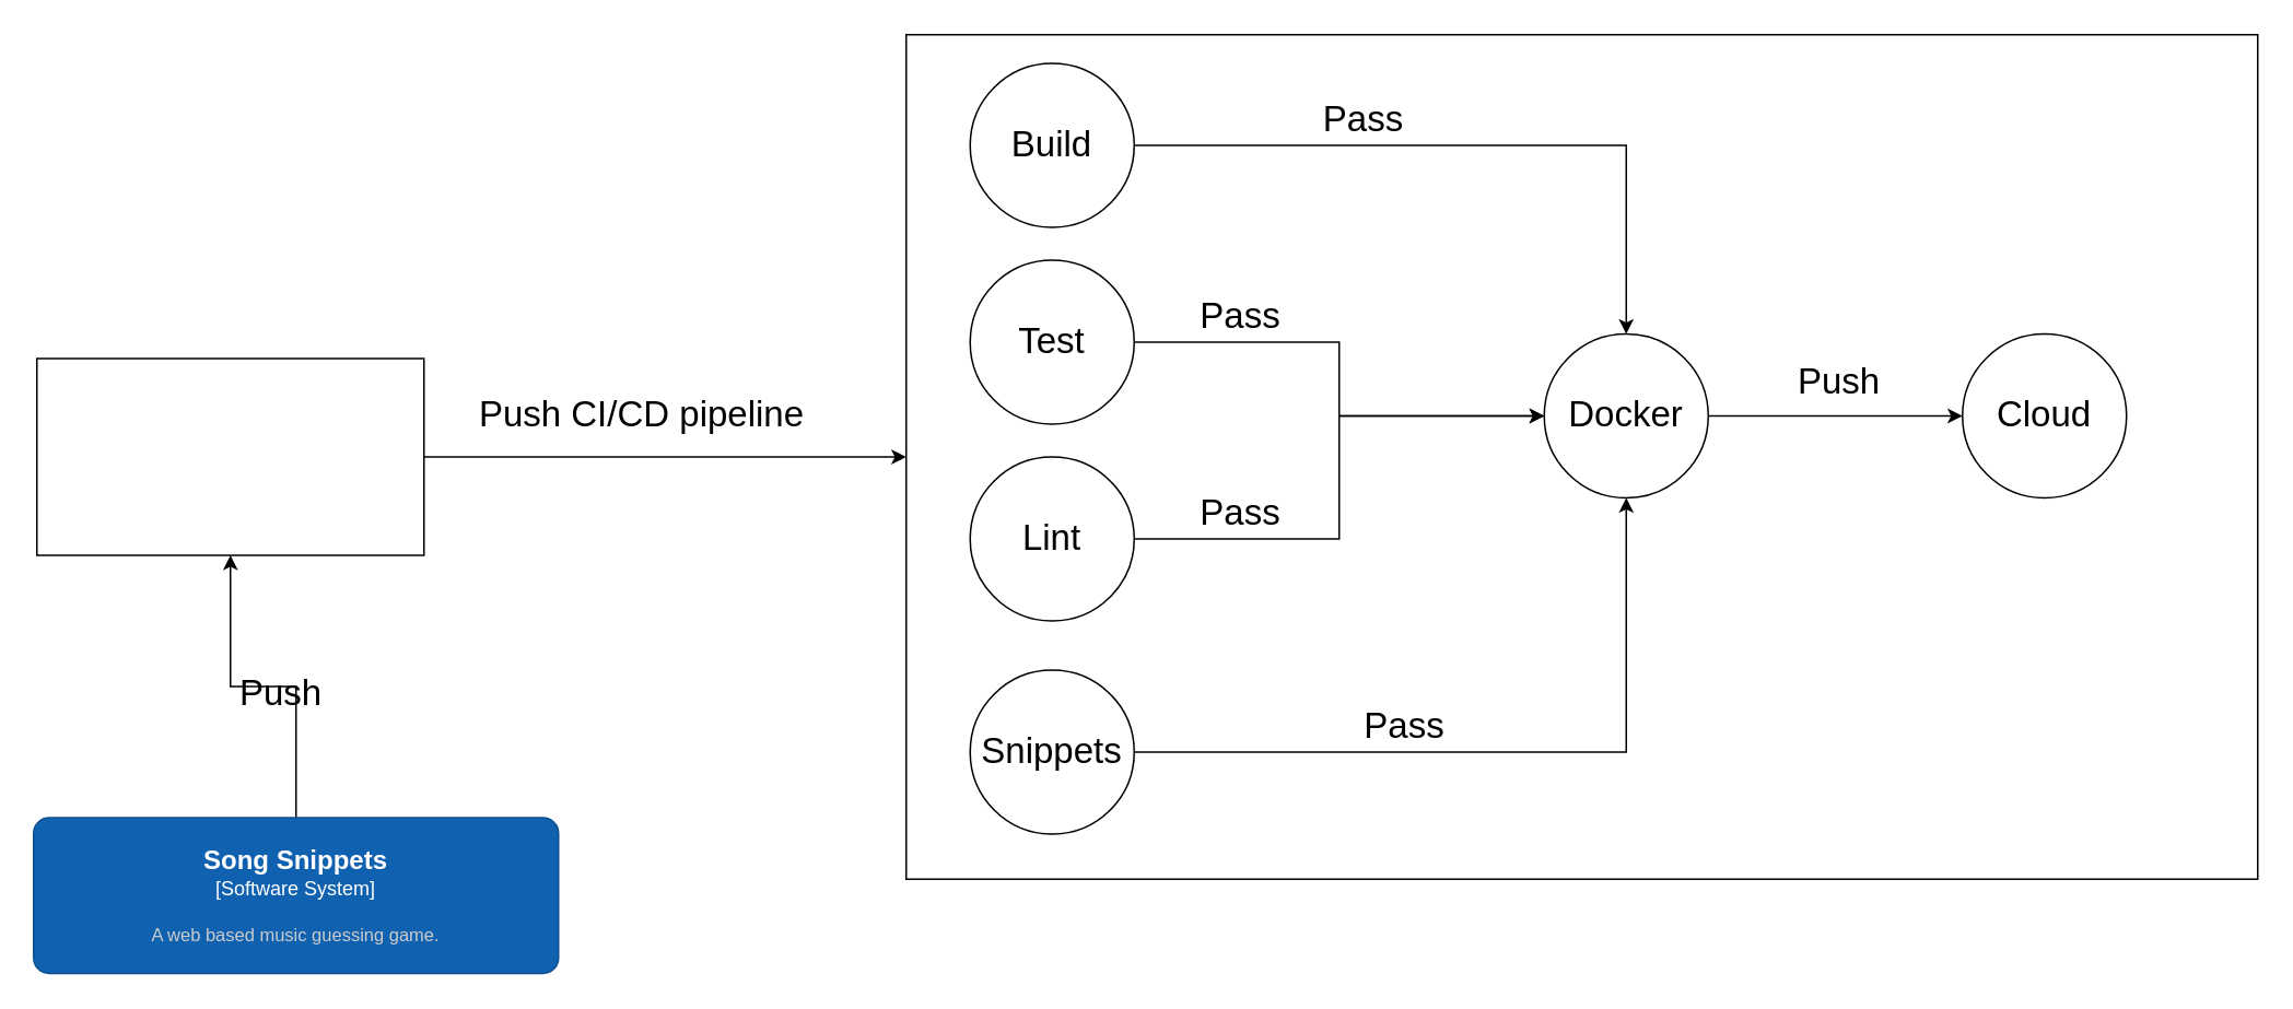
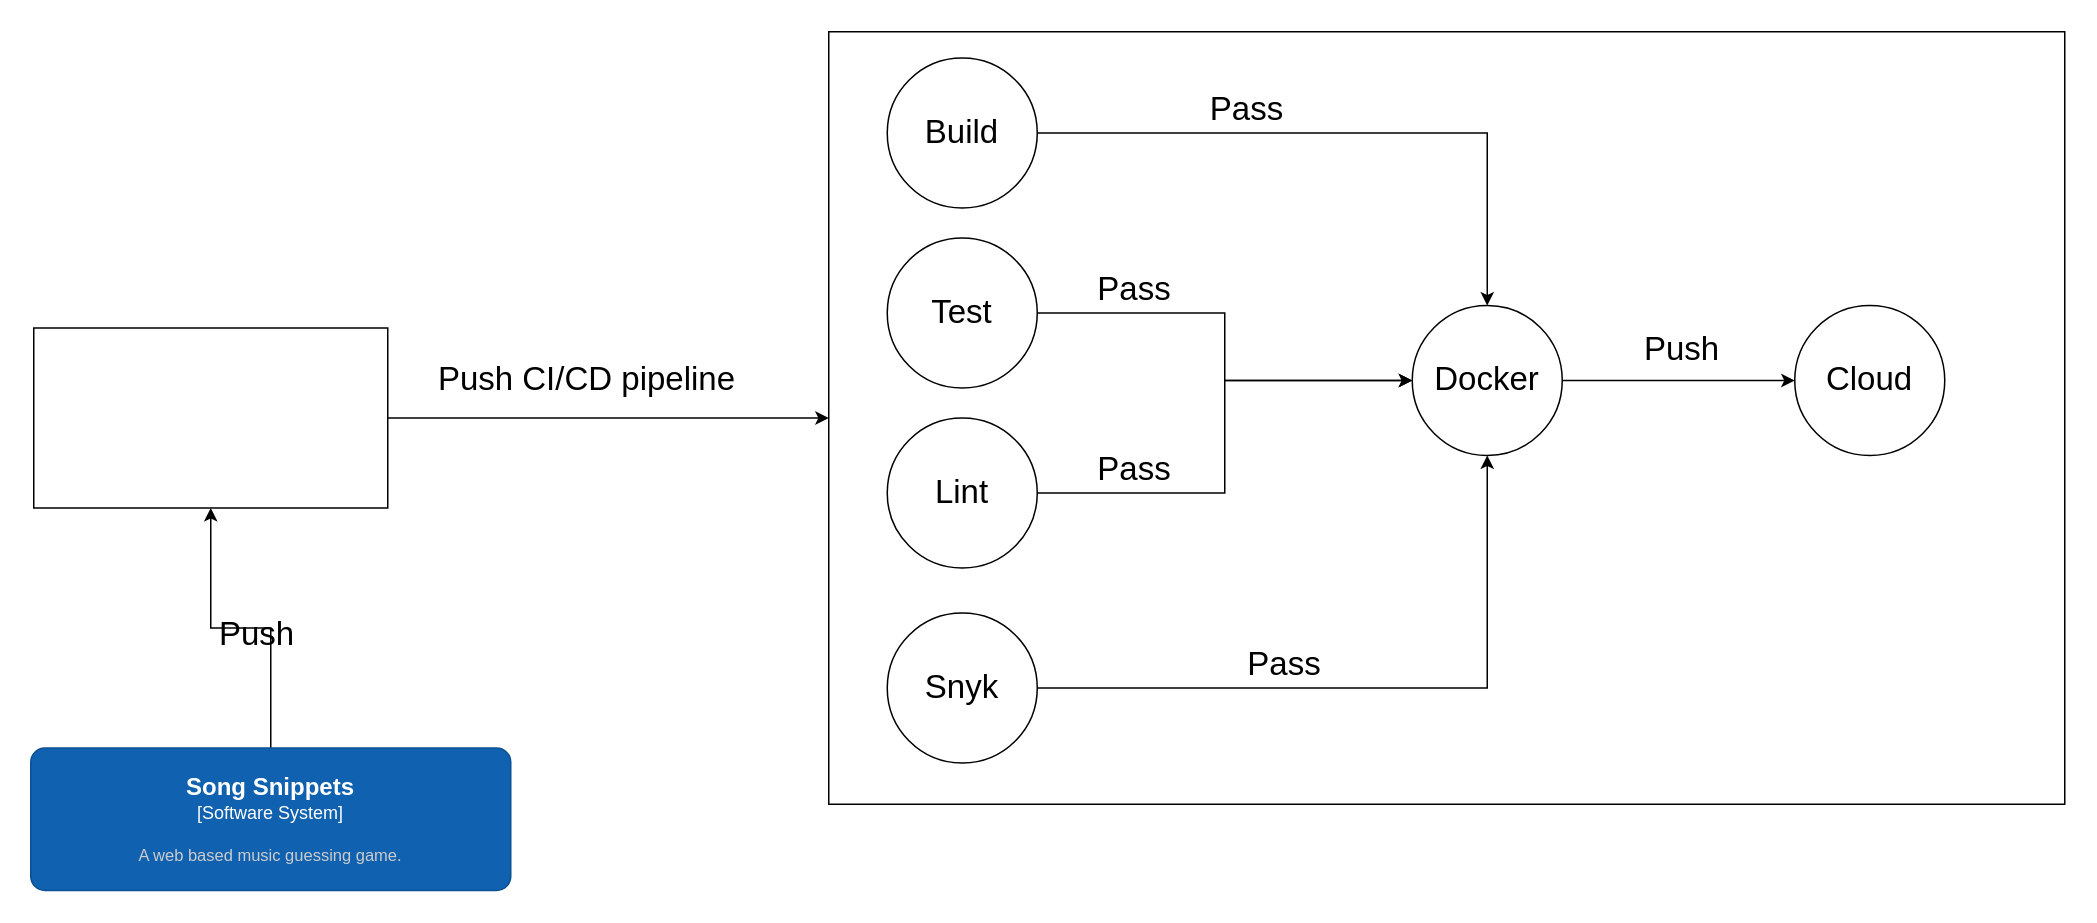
- <mxCell id="28" value="&lt;span style=&quot;font-size: 22px;&quot;&gt;Snippets&lt;/span&gt;" style="text;html=1;align=center;verticalAlign=middle;whiteSpace=wrap;rounded=0;" vertex="1" parent="1"><mxGeometry x="576" y="433" width="130" height="50" as="geometry" /></mxCell>
+ <mxCell id="28" value="&lt;span style=&quot;font-size: 22px;&quot;&gt;Snyk&lt;/span&gt;" style="text;html=1;align=center;verticalAlign=middle;whiteSpace=wrap;rounded=0;" vertex="1" parent="1"><mxGeometry x="576" y="433" width="130" height="50" as="geometry" /></mxCell>
